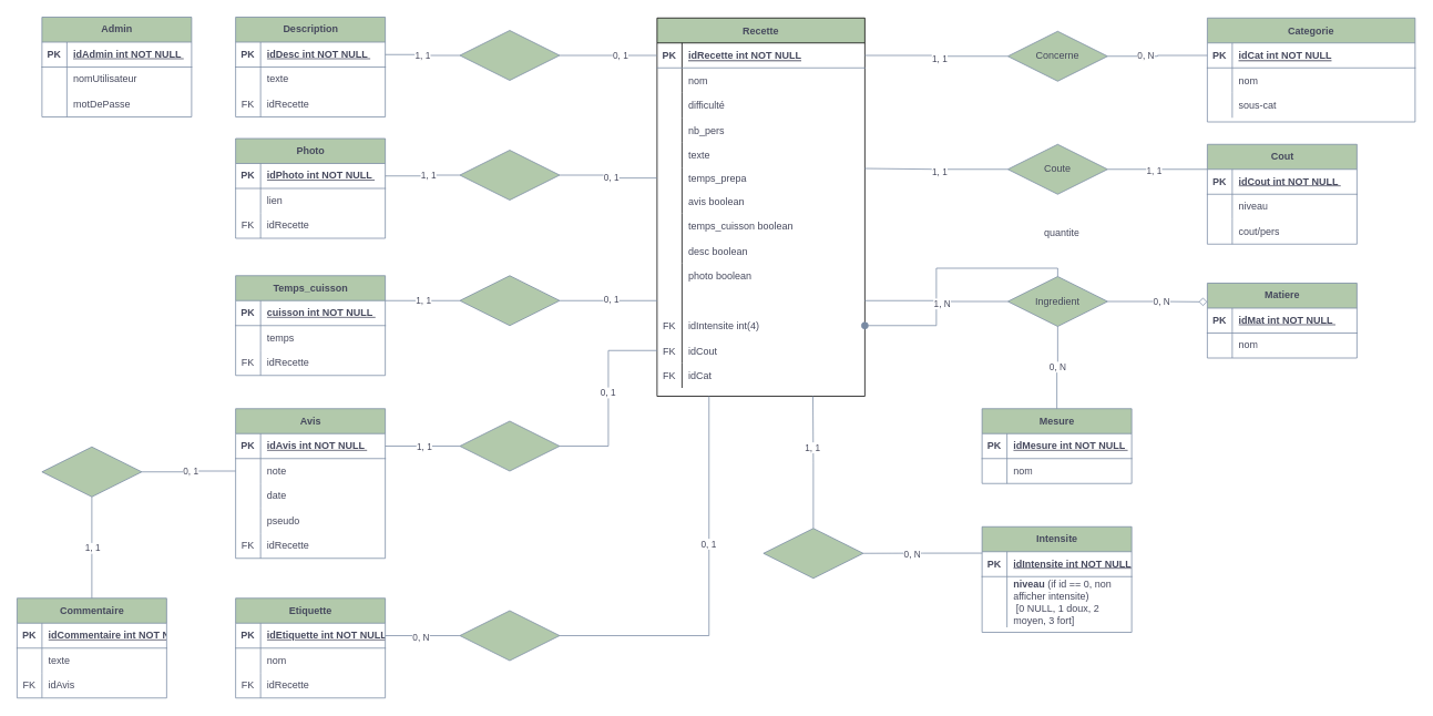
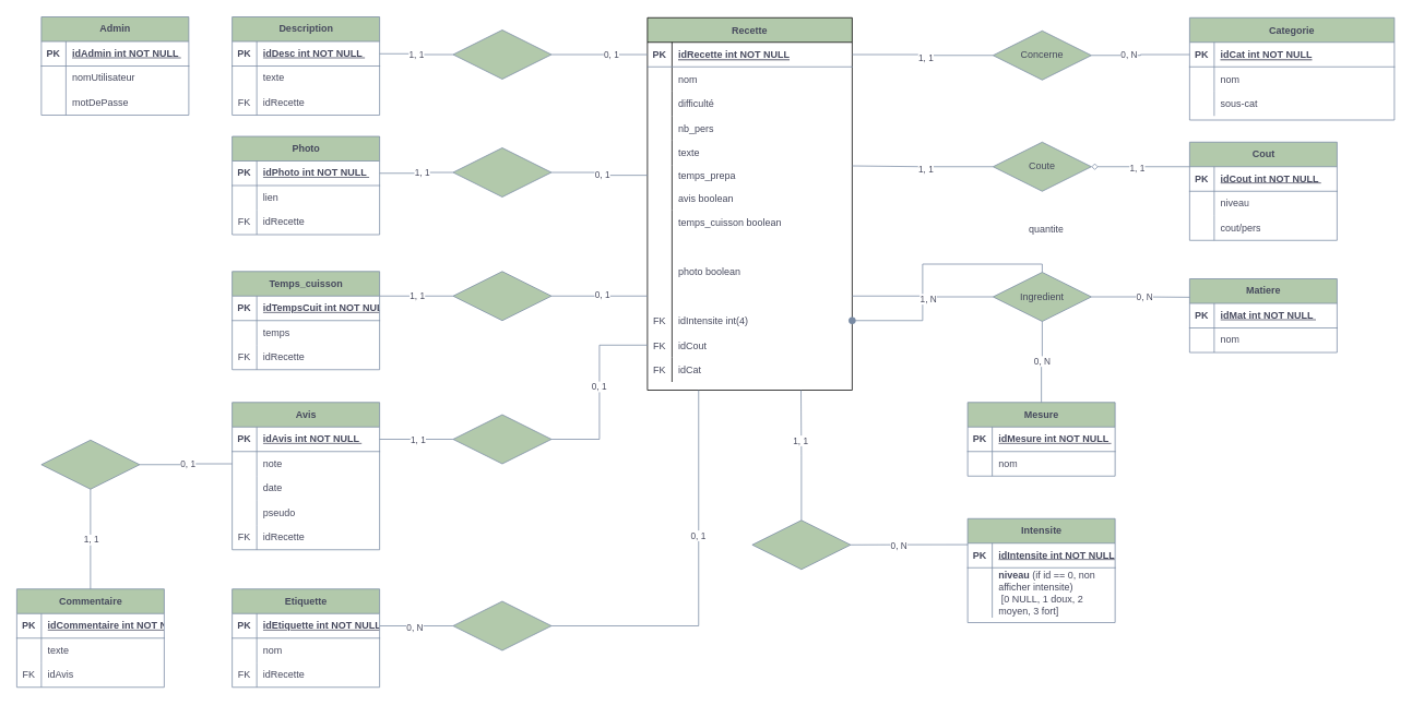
- <mxCell id="182" value="" style="rounded=0;orthogonalLoop=1;jettySize=auto;html=1;strokeColor=#788AA3;fontColor=#46495D;fillColor=#B2C9AB;endArrow=none;endFill=0;entryX=1;entryY=0.5;entryDx=0;entryDy=0;edgeStyle=orthogonalEdgeStyle;exitX=0;exitY=0.25;exitDx=0;exitDy=0;" parent="1" source="72" target="181" edge="1"><mxGeometry relative="1" as="geometry"><mxPoint x="1462" y="76" as="sourcePoint" /><mxPoint x="1342" y="77" as="targetPoint" /></mxGeometry></mxCell>
+ <mxCell id="182" value="" style="rounded=0;orthogonalLoop=1;jettySize=auto;html=1;strokeColor=#788AA3;fontColor=#46495D;fillColor=#B2C9AB;endArrow=diamond;endFill=0;entryX=1;entryY=0.5;entryDx=0;entryDy=0;edgeStyle=orthogonalEdgeStyle;exitX=0;exitY=0.25;exitDx=0;exitDy=0;" parent="1" source="72" target="181" edge="1"><mxGeometry relative="1" as="geometry"><mxPoint x="1462" y="76" as="sourcePoint" /><mxPoint x="1342" y="77" as="targetPoint" /></mxGeometry></mxCell>
- <mxCell id="41" value="desc boolean" style="shape=partialRectangle;overflow=hidden;connectable=0;fillColor=none;top=0;left=0;bottom=0;right=0;align=left;spacingLeft=6;labelBackgroundColor=none;strokeColor=#788AA3;fontColor=#46495D;" parent="39" vertex="1"><mxGeometry x="30" width="220" height="30" as="geometry"><mxRectangle width="220" height="30" as="alternateBounds" /></mxGeometry></mxCell>
- <mxCell id="175" value="" style="elbow=horizontal;endArrow=diamond;html=1;rounded=0;endSize=8;startSize=8;strokeColor=#788AA3;fontColor=#46495D;fillColor=#B2C9AB;endFill=0;exitX=1;exitY=0.5;exitDx=0;exitDy=0;entryX=0;entryY=0.25;entryDx=0;entryDy=0;edgeStyle=orthogonalEdgeStyle;" parent="1" source="174" target="160" edge="1"><mxGeometry width="50" height="50" relative="1" as="geometry"><mxPoint x="989" y="726" as="sourcePoint" /><mxPoint x="1302" y="506" as="targetPoint" /></mxGeometry></mxCell>
+ <mxCell id="175" value="" style="elbow=horizontal;endArrow=none;html=1;rounded=0;endSize=8;startSize=8;strokeColor=#788AA3;fontColor=#46495D;fillColor=#B2C9AB;endFill=0;exitX=1;exitY=0.5;exitDx=0;exitDy=0;entryX=0;entryY=0.25;entryDx=0;entryDy=0;edgeStyle=orthogonalEdgeStyle;" parent="1" source="174" target="160" edge="1"><mxGeometry width="50" height="50" relative="1" as="geometry"><mxPoint x="989" y="726" as="sourcePoint" /><mxPoint x="1302" y="506" as="targetPoint" /></mxGeometry></mxCell>
- <mxCell id="125" value="&lt;span style=&quot;white-space: nowrap;&quot;&gt;cuisson int NOT NULL&amp;nbsp;&lt;/span&gt;" style="shape=partialRectangle;connectable=0;fillColor=none;top=0;left=0;bottom=0;right=0;align=left;spacingLeft=6;fontStyle=5;overflow=hidden;whiteSpace=wrap;html=1;strokeColor=#788AA3;fontColor=#46495D;" parent="123" vertex="1"><mxGeometry x="30" width="150" height="30" as="geometry"><mxRectangle width="150" height="30" as="alternateBounds" /></mxGeometry></mxCell>
+ <mxCell id="125" value="&lt;span style=&quot;white-space: nowrap;&quot;&gt;idTempsCuit int NOT NULL&amp;nbsp;&lt;/span&gt;" style="shape=partialRectangle;connectable=0;fillColor=none;top=0;left=0;bottom=0;right=0;align=left;spacingLeft=6;fontStyle=5;overflow=hidden;whiteSpace=wrap;html=1;strokeColor=#788AA3;fontColor=#46495D;" parent="123" vertex="1"><mxGeometry x="30" width="150" height="30" as="geometry"><mxRectangle width="150" height="30" as="alternateBounds" /></mxGeometry></mxCell>
